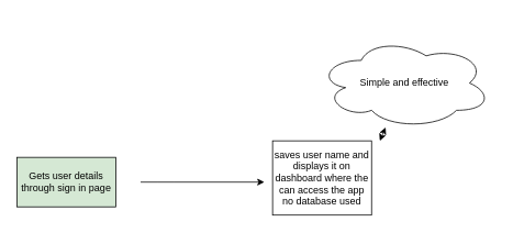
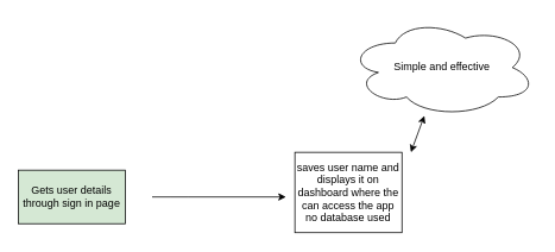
- <mxCell id="5" value="Simple and effective" style="ellipse;shape=cloud;whiteSpace=wrap;html=1;" vertex="1" parent="1"><mxGeometry x="385" y="45" width="210" height="110" as="geometry" /></mxCell>
+ <mxCell id="5" value="Simple and effective" style="ellipse;shape=cloud;whiteSpace=wrap;html=1;" vertex="1" parent="1"><mxGeometry x="390" y="20" width="210" height="110" as="geometry" /></mxCell>
